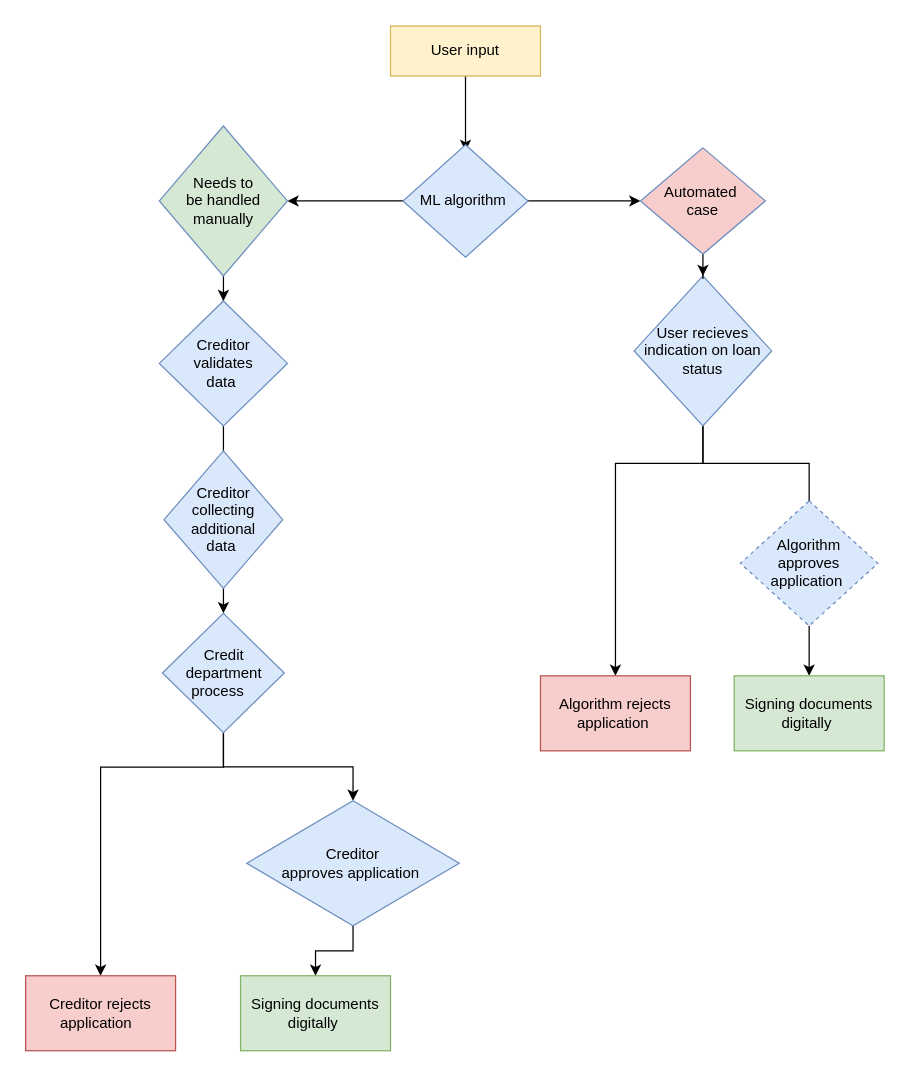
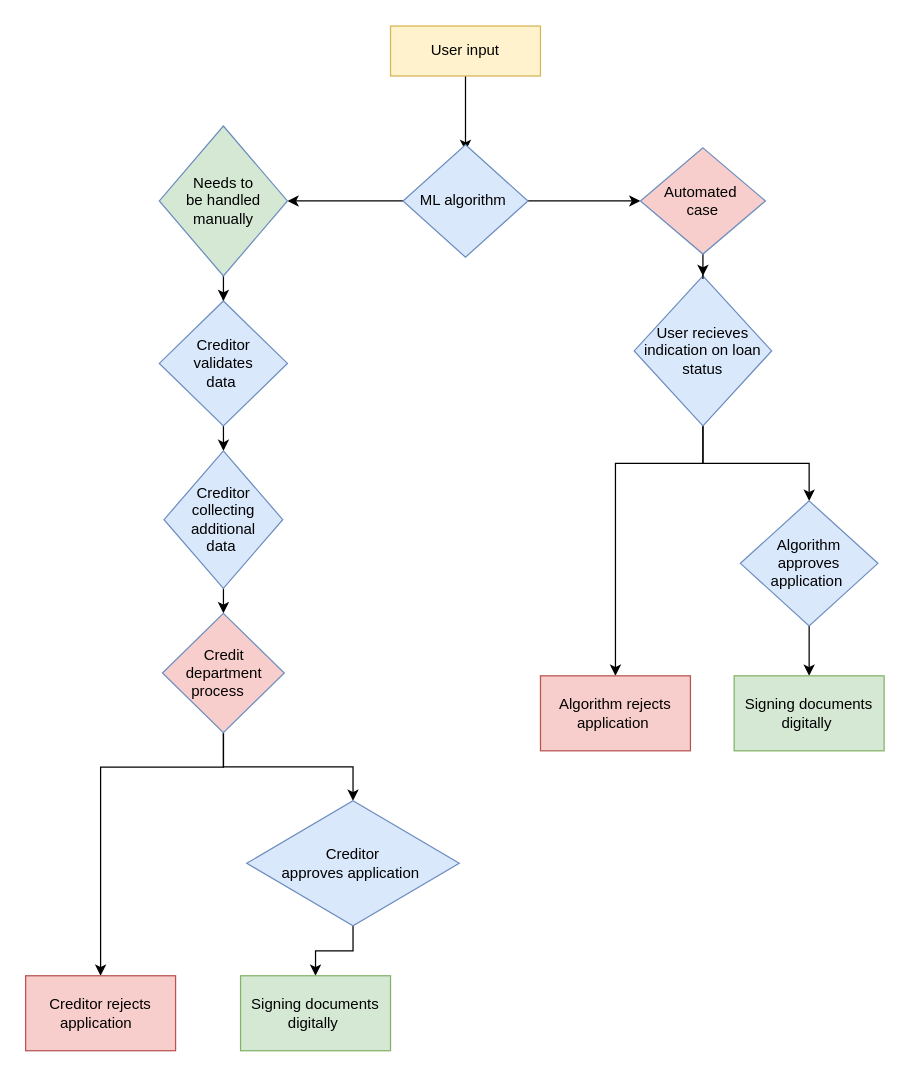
- <mxCell id="14" value="" style="edgeStyle=orthogonalEdgeStyle;rounded=0;orthogonalLoop=1;jettySize=auto;html=1;endArrow=none;" edge="1" parent="1" source="15" target="17"><mxGeometry relative="1" as="geometry" /></mxCell>
+ <mxCell id="14" value="" style="edgeStyle=orthogonalEdgeStyle;rounded=0;orthogonalLoop=1;jettySize=auto;html=1;" edge="1" parent="1" source="15" target="17"><mxGeometry relative="1" as="geometry" /></mxCell>
- <mxCell id="7" value="" style="edgeStyle=orthogonalEdgeStyle;rounded=0;orthogonalLoop=1;jettySize=auto;html=1;endArrow=none;" edge="1" parent="1" source="9" target="22"><mxGeometry relative="1" as="geometry" /></mxCell>
+ <mxCell id="7" value="" style="edgeStyle=orthogonalEdgeStyle;rounded=0;orthogonalLoop=1;jettySize=auto;html=1;" edge="1" parent="1" source="9" target="22"><mxGeometry relative="1" as="geometry" /></mxCell>
- <mxCell id="22" value="Algorithm &lt;br&gt;approves application&amp;nbsp;" style="rhombus;whiteSpace=wrap;html=1;fillColor=#dae8fc;strokeColor=#6c8ebf;dashed=1;" vertex="1" parent="1"><mxGeometry x="592" y="400" width="110" height="100" as="geometry" /></mxCell>
+ <mxCell id="22" value="Algorithm &lt;br&gt;approves application&amp;nbsp;" style="rhombus;whiteSpace=wrap;html=1;fillColor=#dae8fc;strokeColor=#6c8ebf;" vertex="1" parent="1"><mxGeometry x="592" y="400" width="110" height="100" as="geometry" /></mxCell>
- <mxCell id="20" value="Credit department process&amp;nbsp; &amp;nbsp;" style="rhombus;whiteSpace=wrap;html=1;fillColor=#dae8fc;strokeColor=#6c8ebf;" vertex="1" parent="1"><mxGeometry x="129.5" y="490" width="97.5" height="95.5" as="geometry" /></mxCell>
+ <mxCell id="20" value="Credit department process&amp;nbsp; &amp;nbsp;" style="rhombus;whiteSpace=wrap;html=1;fillColor=#f8cecc;strokeColor=#6c8ebf;" vertex="1" parent="1"><mxGeometry x="129.5" y="490" width="97.5" height="95.5" as="geometry" /></mxCell>
